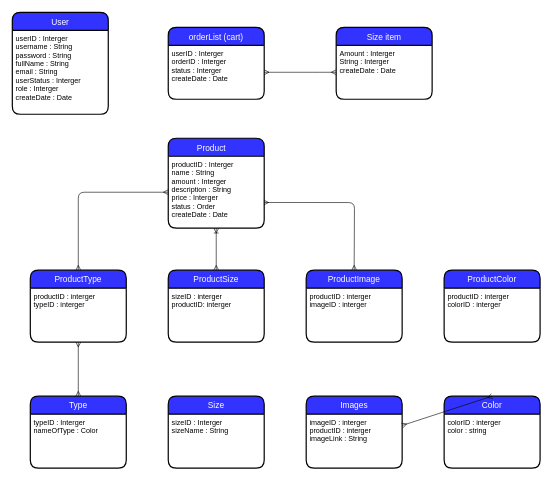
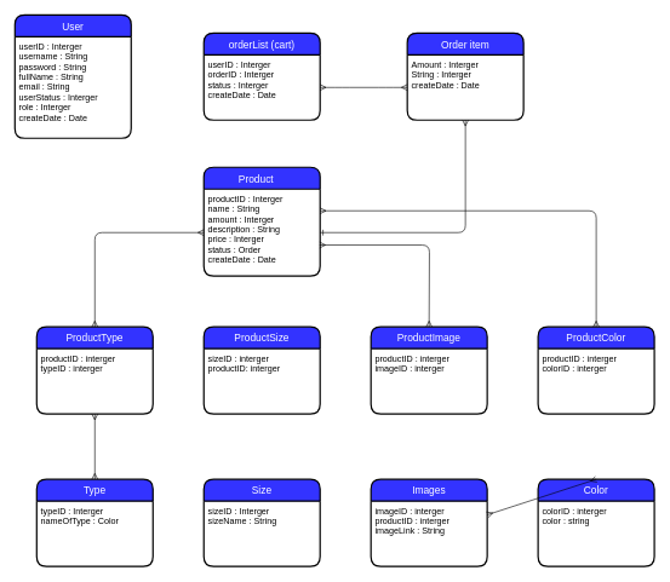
- <mxCell id="12" value="Size item" style="swimlane;childLayout=stackLayout;horizontal=1;startSize=30;horizontalStack=0;rounded=1;fontSize=14;fontStyle=0;strokeWidth=2;resizeParent=0;resizeLast=1;shadow=0;dashed=0;align=center;fillColor=#3333FF;fontColor=#FFFFFF;" vertex="1" parent="1"><mxGeometry x="560" y="45" width="160" height="120" as="geometry" /></mxCell>
+ <mxCell id="12" value="Order item" style="swimlane;childLayout=stackLayout;horizontal=1;startSize=30;horizontalStack=0;rounded=1;fontSize=14;fontStyle=0;strokeWidth=2;resizeParent=0;resizeLast=1;shadow=0;dashed=0;align=center;fillColor=#3333FF;fontColor=#FFFFFF;" vertex="1" parent="1"><mxGeometry x="560" y="45" width="160" height="120" as="geometry" /></mxCell>
+ <mxCell id="32" value="" style="edgeStyle=orthogonalEdgeStyle;fontSize=12;html=1;endArrow=ERmany;startArrow=ERmany;fontColor=#FFFFFF;entryX=0.5;entryY=0;entryDx=0;entryDy=0;exitX=1;exitY=0.25;exitDx=0;exitDy=0;" edge="1" parent="1" source="5" target="30"><mxGeometry width="100" height="100" relative="1" as="geometry"><mxPoint x="340" y="500" as="sourcePoint" /><mxPoint x="440" y="400" as="targetPoint" /></mxGeometry></mxCell>
+ <mxCell id="14" value="" style="edgeStyle=orthogonalEdgeStyle;fontSize=12;html=1;endArrow=ERmany;startArrow=ERone;fontColor=#000000;exitX=1;exitY=0.5;exitDx=0;exitDy=0;entryX=0.5;entryY=1;entryDx=0;entryDy=0;startFill=0;" edge="1" parent="1" source="5" target="13"><mxGeometry width="100" height="100" relative="1" as="geometry"><mxPoint x="230" y="360" as="sourcePoint" /><mxPoint x="330" y="260" as="targetPoint" /></mxGeometry></mxCell>
- <mxCell id="23" value="" style="fontSize=12;html=1;endArrow=ERoneToMany;fontColor=#FFFFFF;entryX=0.5;entryY=1;entryDx=0;entryDy=0;startArrow=ERmany;startFill=0;exitX=0.5;exitY=0;exitDx=0;exitDy=0;" edge="1" parent="1" source="21" target="5"><mxGeometry width="100" height="100" relative="1" as="geometry"><mxPoint x="360" y="450" as="sourcePoint" /><mxPoint x="350" y="380" as="targetPoint" /></mxGeometry></mxCell>
